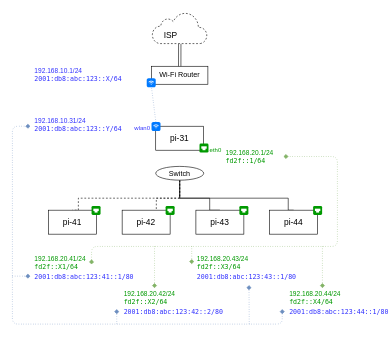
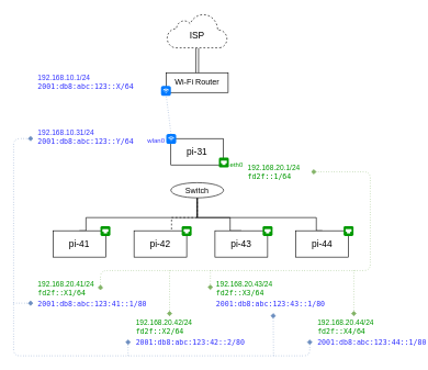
- <mxCell id="48" value="ISP" style="text;html=1;strokeColor=none;fillColor=none;align=center;verticalAlign=middle;whiteSpace=wrap;rounded=0;fontSize=14;" parent="1" vertex="1"><mxGeometry x="264" y="49" width="40" height="20" as="geometry" /></mxCell>
+ <mxCell id="48" value="ISP" style="text;html=1;strokeColor=none;fillColor=none;align=center;verticalAlign=middle;whiteSpace=wrap;rounded=0;fontSize=14;" parent="1" vertex="1"><mxGeometry x="279" y="44" width="40" height="20" as="geometry" /></mxCell>
- <mxCell id="6" style="edgeStyle=orthogonalEdgeStyle;rounded=0;orthogonalLoop=1;jettySize=auto;html=1;entryX=0.5;entryY=0;entryDx=0;entryDy=0;endArrow=none;endFill=0;dashed=1;" parent="1" source="10" target="11" edge="1"><mxGeometry relative="1" as="geometry"><Array as="points"><mxPoint x="299" y="330" /><mxPoint x="130" y="330" /><mxPoint x="130" y="350" /></Array></mxGeometry></mxCell>
+ <mxCell id="6" style="edgeStyle=orthogonalEdgeStyle;rounded=0;orthogonalLoop=1;jettySize=auto;html=1;entryX=0.5;entryY=0;entryDx=0;entryDy=0;endArrow=none;endFill=0;" parent="1" source="10" target="11" edge="1"><mxGeometry relative="1" as="geometry"><Array as="points"><mxPoint x="299" y="330" /><mxPoint x="130" y="330" /><mxPoint x="130" y="350" /></Array></mxGeometry></mxCell>
